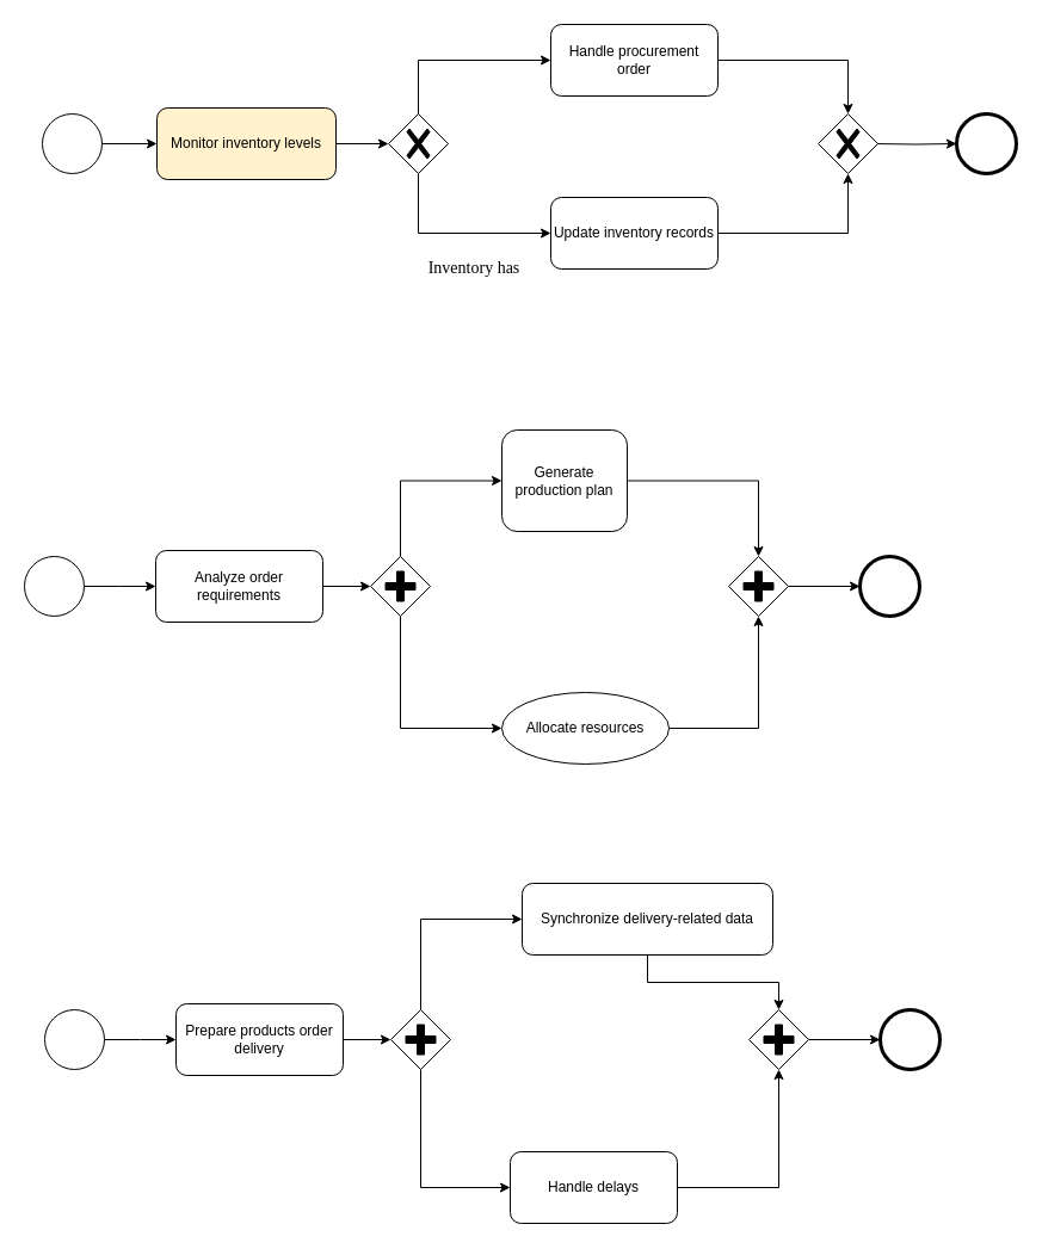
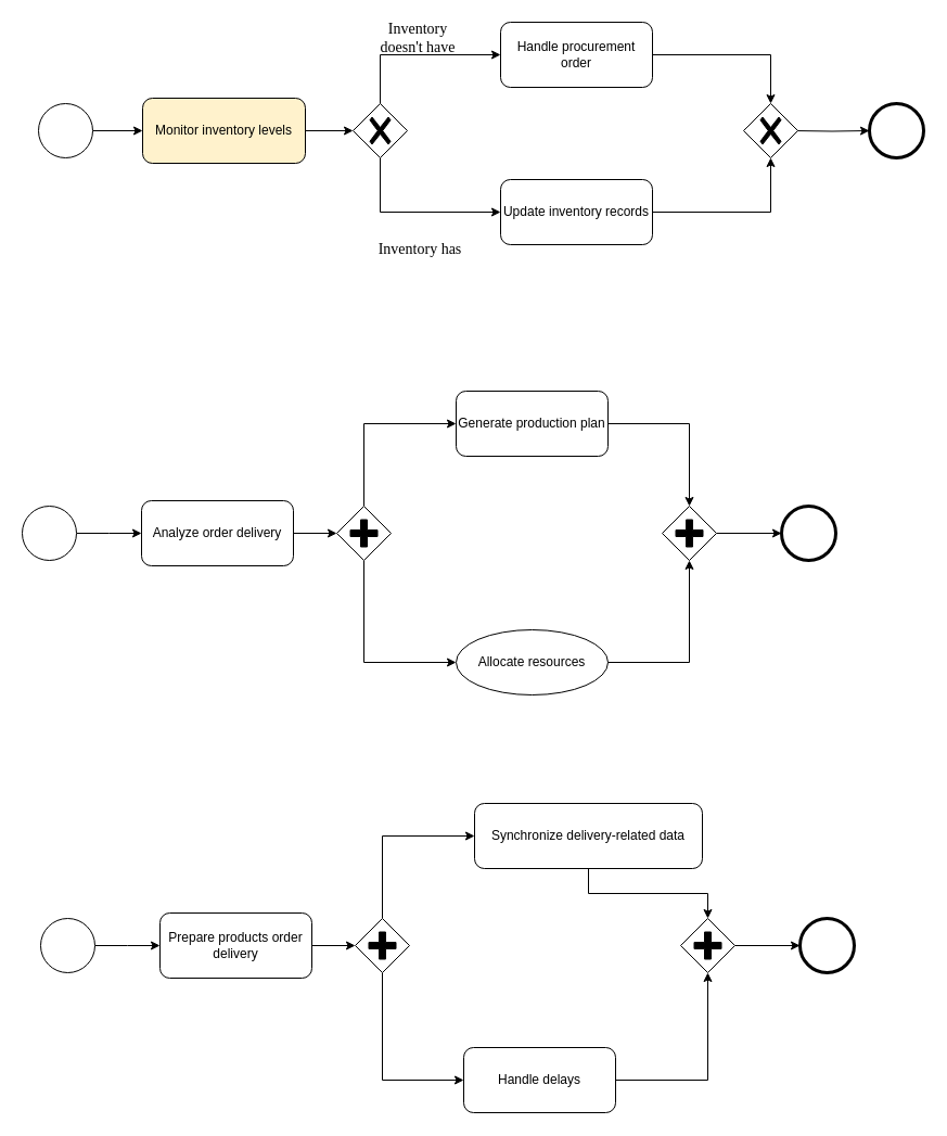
+ <mxCell id="16" value="&lt;p class=&quot;MsoNormal&quot;&gt;&lt;span style=&quot;mso-spacerun:'yes';font-family:Calibri;mso-fareast-font-family:宋体;&lt;br/&gt;mso-bidi-font-family:'Times New Roman';font-size:10.5pt;mso-font-kerning:1.0pt;&quot;&gt;Inventory doesn't have&lt;/span&gt;&lt;/p&gt;" style="text;html=1;align=center;verticalAlign=middle;whiteSpace=wrap;rounded=0;" vertex="1" parent="1"><mxGeometry x="345" y="20" width="80" height="30" as="geometry" /></mxCell>
- <mxCell id="17" value="&lt;p class=&quot;MsoNormal&quot;&gt;&lt;span style=&quot;mso-spacerun:'yes';font-family:Calibri;mso-fareast-font-family:宋体;&lt;br/&gt;mso-bidi-font-family:'Times New Roman';font-size:10.5pt;mso-font-kerning:1.0pt;&quot;&gt;Inventory has&lt;/span&gt;&lt;/p&gt;" style="text;html=1;align=center;verticalAlign=middle;whiteSpace=wrap;rounded=0;" vertex="1" parent="1"><mxGeometry x="357" y="210" width="80" height="30" as="geometry" /></mxCell>
+ <mxCell id="17" value="&lt;p class=&quot;MsoNormal&quot;&gt;&lt;span style=&quot;mso-spacerun:'yes';font-family:Calibri;mso-fareast-font-family:宋体;&lt;br/&gt;mso-bidi-font-family:'Times New Roman';font-size:10.5pt;mso-font-kerning:1.0pt;&quot;&gt;Inventory has&lt;/span&gt;&lt;/p&gt;" style="text;html=1;align=center;verticalAlign=middle;whiteSpace=wrap;rounded=0;" vertex="1" parent="1"><mxGeometry x="347" y="215" width="80" height="30" as="geometry" /></mxCell>
- <mxCell id="20" value="Generate production plan" style="rounded=1;whiteSpace=wrap;html=1;" vertex="1" parent="1"><mxGeometry x="420" y="360" width="105" height="85" as="geometry" /></mxCell>
+ <mxCell id="20" value="Generate production plan" style="rounded=1;whiteSpace=wrap;html=1;" vertex="1" parent="1"><mxGeometry x="420" y="360" width="140" height="60" as="geometry" /></mxCell>
- <mxCell id="19" value="Analyze order requirements" style="rounded=1;whiteSpace=wrap;html=1;" vertex="1" parent="1"><mxGeometry x="130" y="461" width="140" height="60" as="geometry" /></mxCell>
+ <mxCell id="19" value="Analyze order delivery" style="rounded=1;whiteSpace=wrap;html=1;" vertex="1" parent="1"><mxGeometry x="130" y="461" width="140" height="60" as="geometry" /></mxCell>
